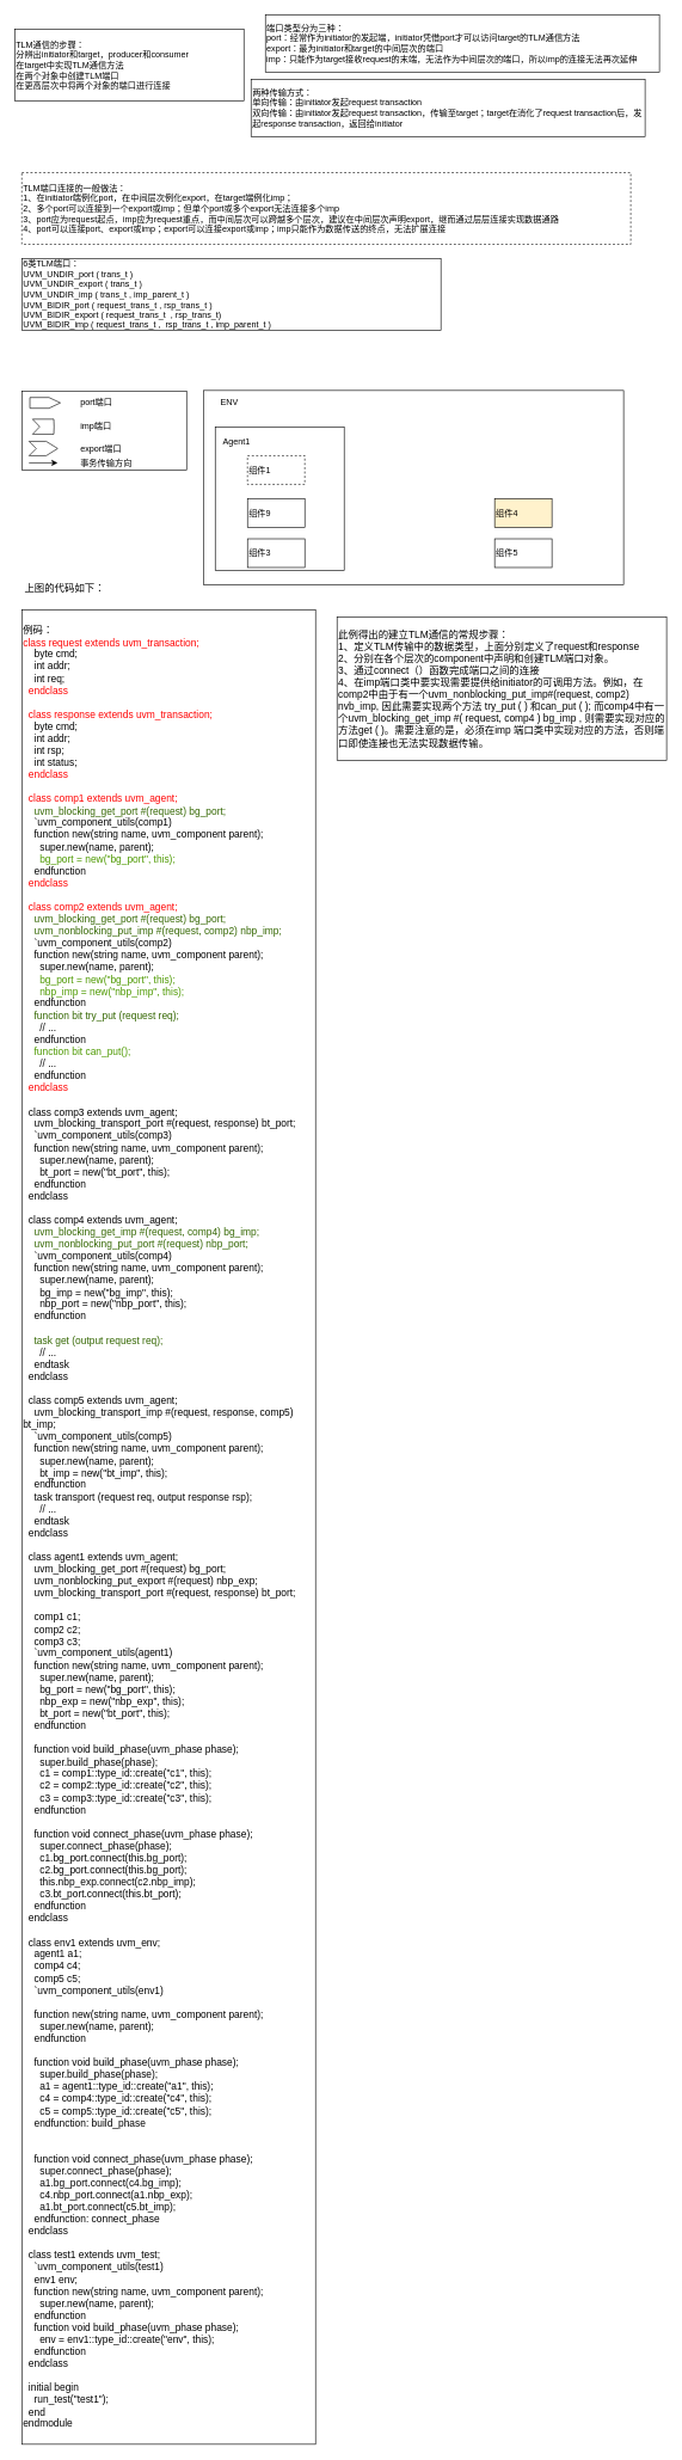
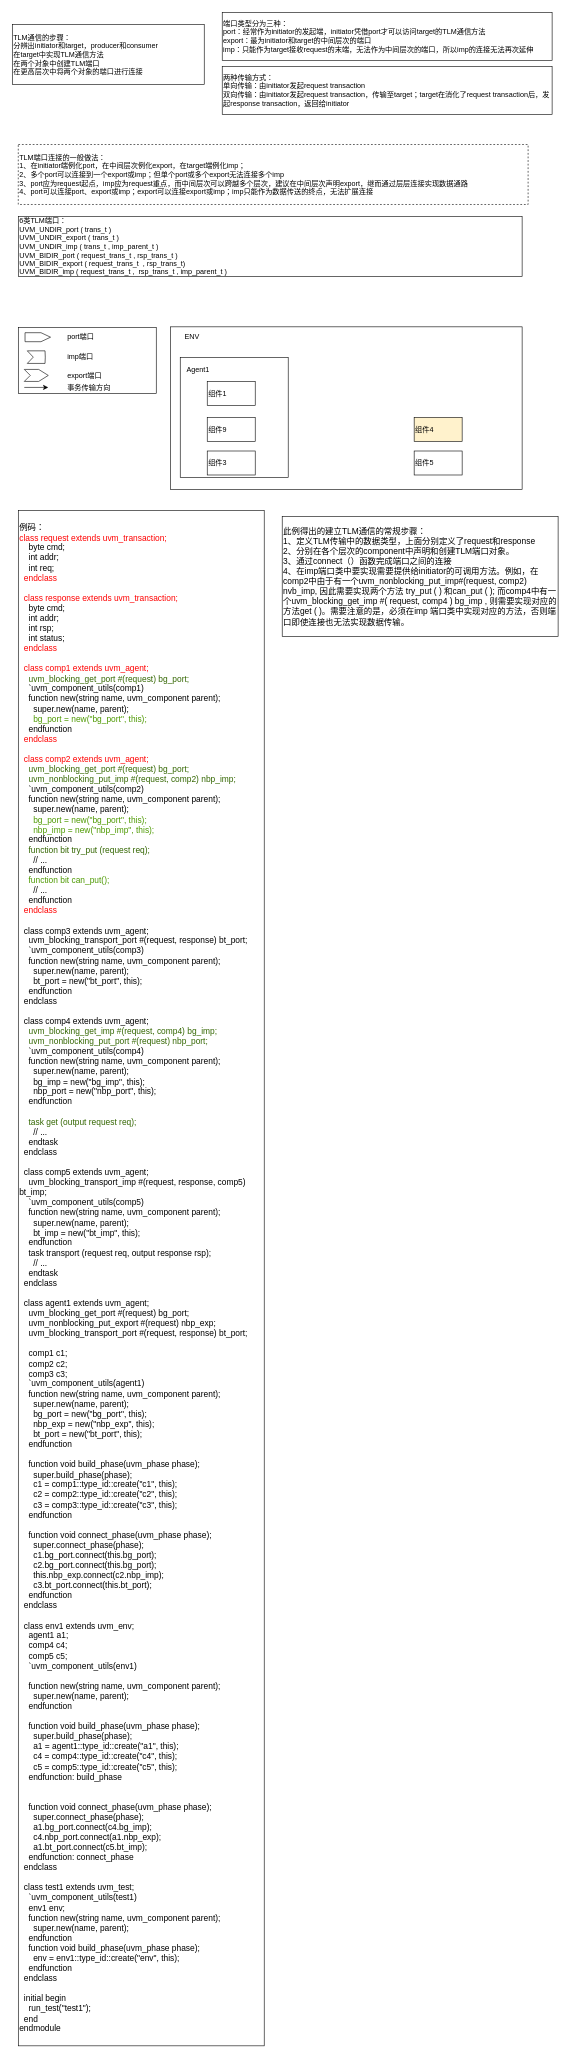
- <mxCell id="4" value="两种传输方式：&lt;br&gt;单向传输：由initiator发起request transaction&lt;br&gt;双向传输：由initiator发起request transaction，传输至target；target在消化了request transaction后，发起response transaction，返回给initiator" style="rounded=0;whiteSpace=wrap;html=1;align=left;" vertex="1" parent="1"><mxGeometry x="350" y="110" width="550" height="80" as="geometry" /></mxCell>
+ <mxCell id="4" value="两种传输方式：&lt;br&gt;单向传输：由initiator发起request transaction&lt;br&gt;双向传输：由initiator发起request transaction，传输至target；target在消化了request transaction后，发起response transaction，返回给initiator" style="rounded=0;whiteSpace=wrap;html=1;align=left;" vertex="1" parent="1"><mxGeometry x="370" y="110" width="550" height="80" as="geometry" /></mxCell>
- <mxCell id="24" value="6类TLM端口：&lt;br&gt;UVM_UNDIR_port ( trans_t )&lt;br&gt;UVM_UNDIR_export ( trans_t )&lt;br&gt;UVM_UNDIR_imp ( trans_t , imp_parent_t )&lt;br&gt;UVM_BIDIR_port ( request_trans_t , rsp_trans_t )&lt;br&gt;UVM_BIDIR_export ( request_trans_t&amp;nbsp; , rsp_trans_t)&lt;br&gt;UVM_BIDIR_imp ( request_trans_t ,&amp;nbsp; rsp_trans_t , imp_parent_t )" style="rounded=0;whiteSpace=wrap;html=1;align=left;" vertex="1" parent="1"><mxGeometry x="30" y="360" width="585" height="100" as="geometry" /></mxCell>
+ <mxCell id="24" value="6类TLM端口：&lt;br&gt;UVM_UNDIR_port ( trans_t )&lt;br&gt;UVM_UNDIR_export ( trans_t )&lt;br&gt;UVM_UNDIR_imp ( trans_t , imp_parent_t )&lt;br&gt;UVM_BIDIR_port ( request_trans_t , rsp_trans_t )&lt;br&gt;UVM_BIDIR_export ( request_trans_t&amp;nbsp; , rsp_trans_t)&lt;br&gt;UVM_BIDIR_imp ( request_trans_t ,&amp;nbsp; rsp_trans_t , imp_parent_t )" style="rounded=0;whiteSpace=wrap;html=1;align=left;" vertex="1" parent="1"><mxGeometry x="30" y="360" width="840" height="100" as="geometry" /></mxCell>
- <mxCell id="18" value="组件1" style="rounded=0;whiteSpace=wrap;html=1;align=left;dashed=1;" vertex="1" parent="1"><mxGeometry x="345" y="635" width="80" height="40" as="geometry" /></mxCell>
+ <mxCell id="18" value="组件1" style="rounded=0;whiteSpace=wrap;html=1;align=left;" vertex="1" parent="1"><mxGeometry x="345" y="635" width="80" height="40" as="geometry" /></mxCell>
- <mxCell id="25" value="上图的代码如下：" style="text;html=1;strokeColor=none;fillColor=none;align=center;verticalAlign=middle;whiteSpace=wrap;rounded=0;fontSize=14;" vertex="1" parent="1"><mxGeometry x="30" y="810" width="120" height="20" as="geometry" /></mxCell>
